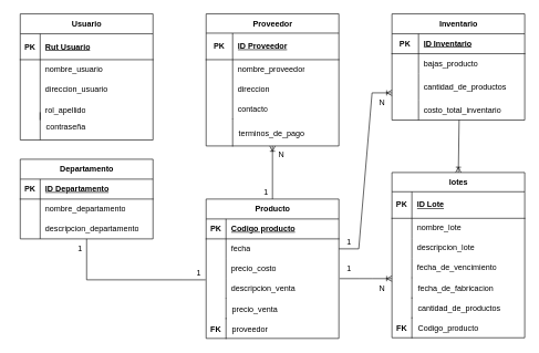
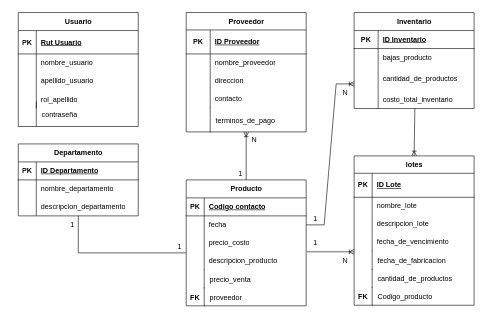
- <mxCell id="98" value="direccion_usuario" style="shape=partialRectangle;connectable=0;fillColor=none;top=0;left=0;bottom=0;right=0;align=left;spacingLeft=6;overflow=hidden;whiteSpace=wrap;html=1;" parent="96" vertex="1"><mxGeometry x="30" width="170" height="30" as="geometry"><mxRectangle width="170" height="30" as="alternateBounds" /></mxGeometry></mxCell>
+ <mxCell id="98" value="apellido_usuario" style="shape=partialRectangle;connectable=0;fillColor=none;top=0;left=0;bottom=0;right=0;align=left;spacingLeft=6;overflow=hidden;whiteSpace=wrap;html=1;" parent="96" vertex="1"><mxGeometry x="30" width="170" height="30" as="geometry"><mxRectangle width="170" height="30" as="alternateBounds" /></mxGeometry></mxCell>
- <mxCell id="50" value="Codigo producto" style="shape=partialRectangle;connectable=0;fillColor=none;top=0;left=0;bottom=0;right=0;align=left;spacingLeft=6;fontStyle=5;overflow=hidden;whiteSpace=wrap;html=1;" parent="48" vertex="1"><mxGeometry x="30" width="170" height="30" as="geometry"><mxRectangle width="170" height="30" as="alternateBounds" /></mxGeometry></mxCell>
+ <mxCell id="50" value="Codigo contacto" style="shape=partialRectangle;connectable=0;fillColor=none;top=0;left=0;bottom=0;right=0;align=left;spacingLeft=6;fontStyle=5;overflow=hidden;whiteSpace=wrap;html=1;" parent="48" vertex="1"><mxGeometry x="30" width="170" height="30" as="geometry"><mxRectangle width="170" height="30" as="alternateBounds" /></mxGeometry></mxCell>
- <mxCell id="59" value="descripcion_venta" style="shape=partialRectangle;connectable=0;fillColor=none;top=0;left=0;bottom=0;right=0;align=left;spacingLeft=6;overflow=hidden;whiteSpace=wrap;html=1;" parent="57" vertex="1"><mxGeometry x="30" width="170" height="30" as="geometry"><mxRectangle width="170" height="30" as="alternateBounds" /></mxGeometry></mxCell>
+ <mxCell id="59" value="descripcion_producto" style="shape=partialRectangle;connectable=0;fillColor=none;top=0;left=0;bottom=0;right=0;align=left;spacingLeft=6;overflow=hidden;whiteSpace=wrap;html=1;" parent="57" vertex="1"><mxGeometry x="30" width="170" height="30" as="geometry"><mxRectangle width="170" height="30" as="alternateBounds" /></mxGeometry></mxCell>
